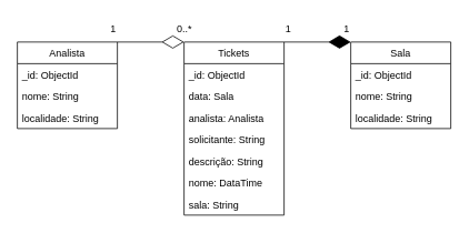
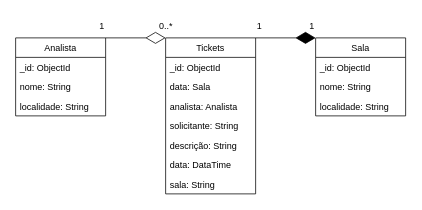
- <mxCell id="16" value="nome: DataTime" style="text;strokeColor=none;fillColor=none;align=left;verticalAlign=top;spacingLeft=4;spacingRight=4;overflow=hidden;rotatable=0;points=[[0,0.5],[1,0.5]];portConstraint=eastwest;" vertex="1" parent="10"><mxGeometry y="156" width="120" height="26" as="geometry" /></mxCell>
+ <mxCell id="16" value="data: DataTime" style="text;strokeColor=none;fillColor=none;align=left;verticalAlign=top;spacingLeft=4;spacingRight=4;overflow=hidden;rotatable=0;points=[[0,0.5],[1,0.5]];portConstraint=eastwest;" vertex="1" parent="10"><mxGeometry y="156" width="120" height="26" as="geometry" /></mxCell>
